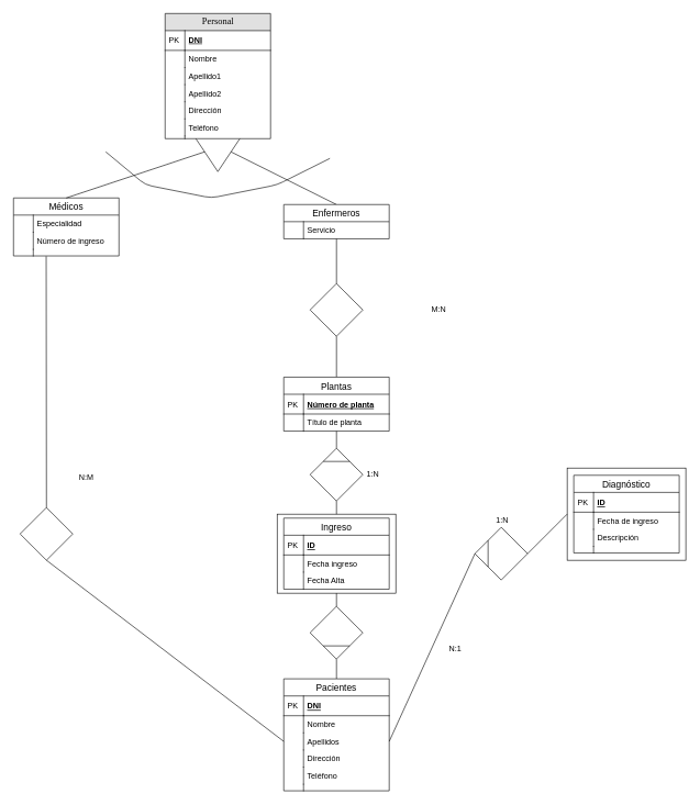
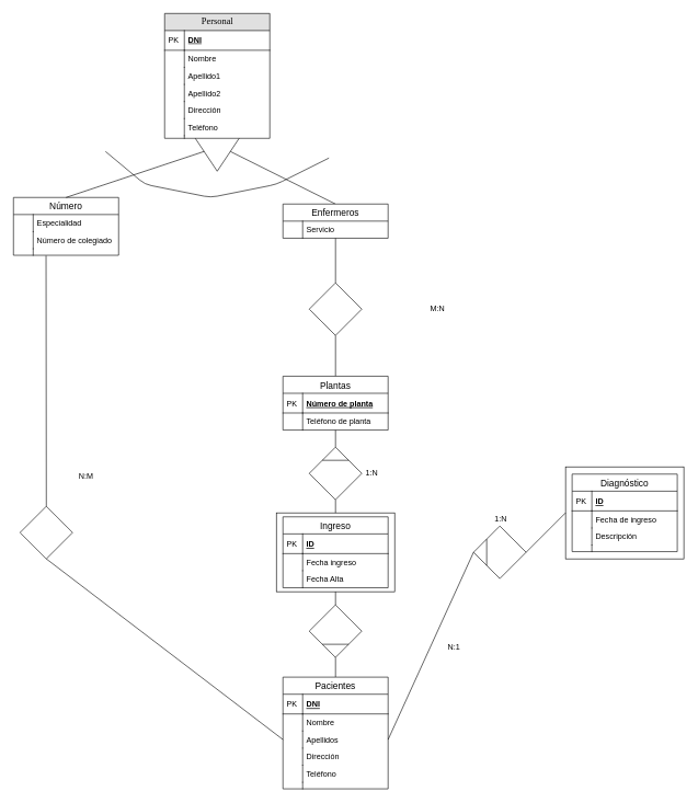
- <mxCell id="4" value="Médicos" style="swimlane;fontStyle=0;childLayout=stackLayout;horizontal=1;startSize=26;horizontalStack=0;resizeParent=1;resizeParentMax=0;resizeLast=0;collapsible=1;marginBottom=0;align=center;fontSize=14;" parent="1" vertex="1"><mxGeometry x="20" y="300" width="160" height="88" as="geometry" /></mxCell>
+ <mxCell id="4" value="Número" style="swimlane;fontStyle=0;childLayout=stackLayout;horizontal=1;startSize=26;horizontalStack=0;resizeParent=1;resizeParentMax=0;resizeLast=0;collapsible=1;marginBottom=0;align=center;fontSize=14;" parent="1" vertex="1"><mxGeometry x="20" y="300" width="160" height="88" as="geometry" /></mxCell>
- <mxCell id="7" value="Número de ingreso" style="shape=partialRectangle;top=0;left=0;right=0;bottom=0;align=left;verticalAlign=top;fillColor=none;spacingLeft=34;spacingRight=4;overflow=hidden;rotatable=0;points=[[0,0.5],[1,0.5]];portConstraint=eastwest;dropTarget=0;fontSize=12;" parent="4" vertex="1"><mxGeometry y="52" width="160" height="26" as="geometry" /></mxCell>
+ <mxCell id="7" value="Número de colegiado" style="shape=partialRectangle;top=0;left=0;right=0;bottom=0;align=left;verticalAlign=top;fillColor=none;spacingLeft=34;spacingRight=4;overflow=hidden;rotatable=0;points=[[0,0.5],[1,0.5]];portConstraint=eastwest;dropTarget=0;fontSize=12;" parent="4" vertex="1"><mxGeometry y="52" width="160" height="26" as="geometry" /></mxCell>
- <mxCell id="50" value="Título de planta" style="shape=partialRectangle;top=0;left=0;right=0;bottom=0;align=left;verticalAlign=top;fillColor=none;spacingLeft=34;spacingRight=4;overflow=hidden;rotatable=0;points=[[0,0.5],[1,0.5]];portConstraint=eastwest;dropTarget=0;fontSize=12;rounded=0;shadow=0;glass=0;comic=0;" parent="47" vertex="1"><mxGeometry y="56" width="160" height="26" as="geometry" /></mxCell>
+ <mxCell id="50" value="Teléfono de planta" style="shape=partialRectangle;top=0;left=0;right=0;bottom=0;align=left;verticalAlign=top;fillColor=none;spacingLeft=34;spacingRight=4;overflow=hidden;rotatable=0;points=[[0,0.5],[1,0.5]];portConstraint=eastwest;dropTarget=0;fontSize=12;rounded=0;shadow=0;glass=0;comic=0;" parent="47" vertex="1"><mxGeometry y="56" width="160" height="26" as="geometry" /></mxCell>
